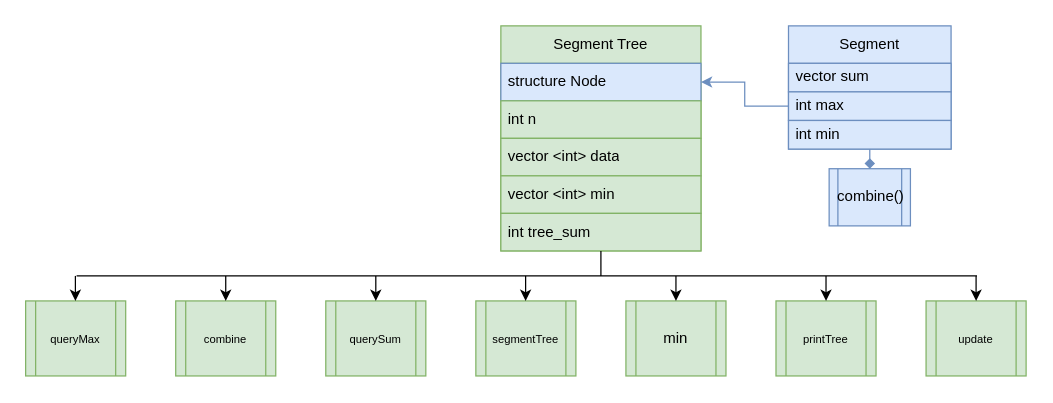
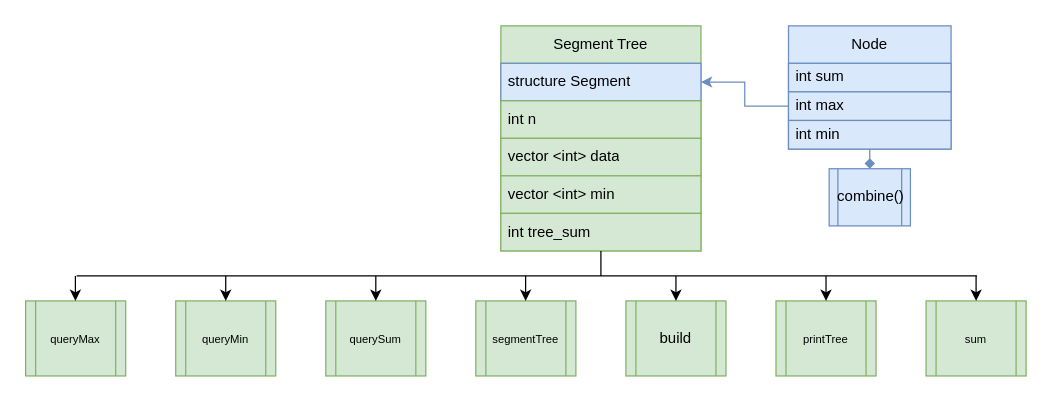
- <mxCell id="11" value="Segment" style="swimlane;fontStyle=0;childLayout=stackLayout;horizontal=1;startSize=30;horizontalStack=0;resizeParent=1;resizeParentMax=0;resizeLast=0;collapsible=1;marginBottom=0;whiteSpace=wrap;html=1;fillColor=#dae8fc;strokeColor=#6c8ebf;" vertex="1" parent="9"><mxGeometry width="130" height="98.571" as="geometry" /></mxCell>
+ <mxCell id="11" value="Node" style="swimlane;fontStyle=0;childLayout=stackLayout;horizontal=1;startSize=30;horizontalStack=0;resizeParent=1;resizeParentMax=0;resizeLast=0;collapsible=1;marginBottom=0;whiteSpace=wrap;html=1;fillColor=#dae8fc;strokeColor=#6c8ebf;" vertex="1" parent="9"><mxGeometry width="130" height="98.571" as="geometry" /></mxCell>
- <mxCell id="12" value="vector sum" style="text;strokeColor=#6c8ebf;fillColor=#dae8fc;align=left;verticalAlign=middle;spacingLeft=4;spacingRight=4;overflow=hidden;points=[[0,0.5],[1,0.5]];portConstraint=eastwest;rotatable=0;whiteSpace=wrap;html=1;" vertex="1" parent="11"><mxGeometry y="30" width="130" height="22.857" as="geometry" /></mxCell>
+ <mxCell id="12" value="int sum" style="text;strokeColor=#6c8ebf;fillColor=#dae8fc;align=left;verticalAlign=middle;spacingLeft=4;spacingRight=4;overflow=hidden;points=[[0,0.5],[1,0.5]];portConstraint=eastwest;rotatable=0;whiteSpace=wrap;html=1;" vertex="1" parent="11"><mxGeometry y="30" width="130" height="22.857" as="geometry" /></mxCell>
- <mxCell id="3" value="structure Node" style="text;strokeColor=#6c8ebf;fillColor=#dae8fc;align=left;verticalAlign=middle;spacingLeft=4;spacingRight=4;overflow=hidden;points=[[0,0.5],[1,0.5]];portConstraint=eastwest;rotatable=0;whiteSpace=wrap;html=1;" vertex="1" parent="2"><mxGeometry y="30" width="160" height="30" as="geometry" /></mxCell>
+ <mxCell id="3" value="structure Segment" style="text;strokeColor=#6c8ebf;fillColor=#dae8fc;align=left;verticalAlign=middle;spacingLeft=4;spacingRight=4;overflow=hidden;points=[[0,0.5],[1,0.5]];portConstraint=eastwest;rotatable=0;whiteSpace=wrap;html=1;" vertex="1" parent="2"><mxGeometry y="30" width="160" height="30" as="geometry" /></mxCell>
- <mxCell id="20" value="&lt;font style=&quot;font-size: 9px;&quot;&gt;combine&lt;/font&gt;" style="shape=process;whiteSpace=wrap;html=1;backgroundOutline=1;fillColor=#d5e8d4;strokeColor=#82b366;" vertex="1" parent="16"><mxGeometry x="120" width="80" height="60" as="geometry" /></mxCell>
+ <mxCell id="20" value="&lt;font style=&quot;font-size: 9px;&quot;&gt;queryMin&lt;/font&gt;" style="shape=process;whiteSpace=wrap;html=1;backgroundOutline=1;fillColor=#d5e8d4;strokeColor=#82b366;" vertex="1" parent="16"><mxGeometry x="120" width="80" height="60" as="geometry" /></mxCell>
- <mxCell id="18" value="min" style="shape=process;whiteSpace=wrap;html=1;backgroundOutline=1;fillColor=#d5e8d4;strokeColor=#82b366;" vertex="1" parent="16"><mxGeometry x="480" width="80" height="60" as="geometry" /></mxCell>
+ <mxCell id="18" value="build" style="shape=process;whiteSpace=wrap;html=1;backgroundOutline=1;fillColor=#d5e8d4;strokeColor=#82b366;" vertex="1" parent="16"><mxGeometry x="480" width="80" height="60" as="geometry" /></mxCell>
- <mxCell id="22" value="&lt;font style=&quot;font-size: 9px;&quot;&gt;update&lt;/font&gt;" style="shape=process;whiteSpace=wrap;html=1;backgroundOutline=1;fillColor=#d5e8d4;strokeColor=#82b366;" vertex="1" parent="16"><mxGeometry x="720" width="80" height="60" as="geometry" /></mxCell>
+ <mxCell id="22" value="&lt;font style=&quot;font-size: 9px;&quot;&gt;sum&lt;/font&gt;" style="shape=process;whiteSpace=wrap;html=1;backgroundOutline=1;fillColor=#d5e8d4;strokeColor=#82b366;" vertex="1" parent="16"><mxGeometry x="720" width="80" height="60" as="geometry" /></mxCell>
